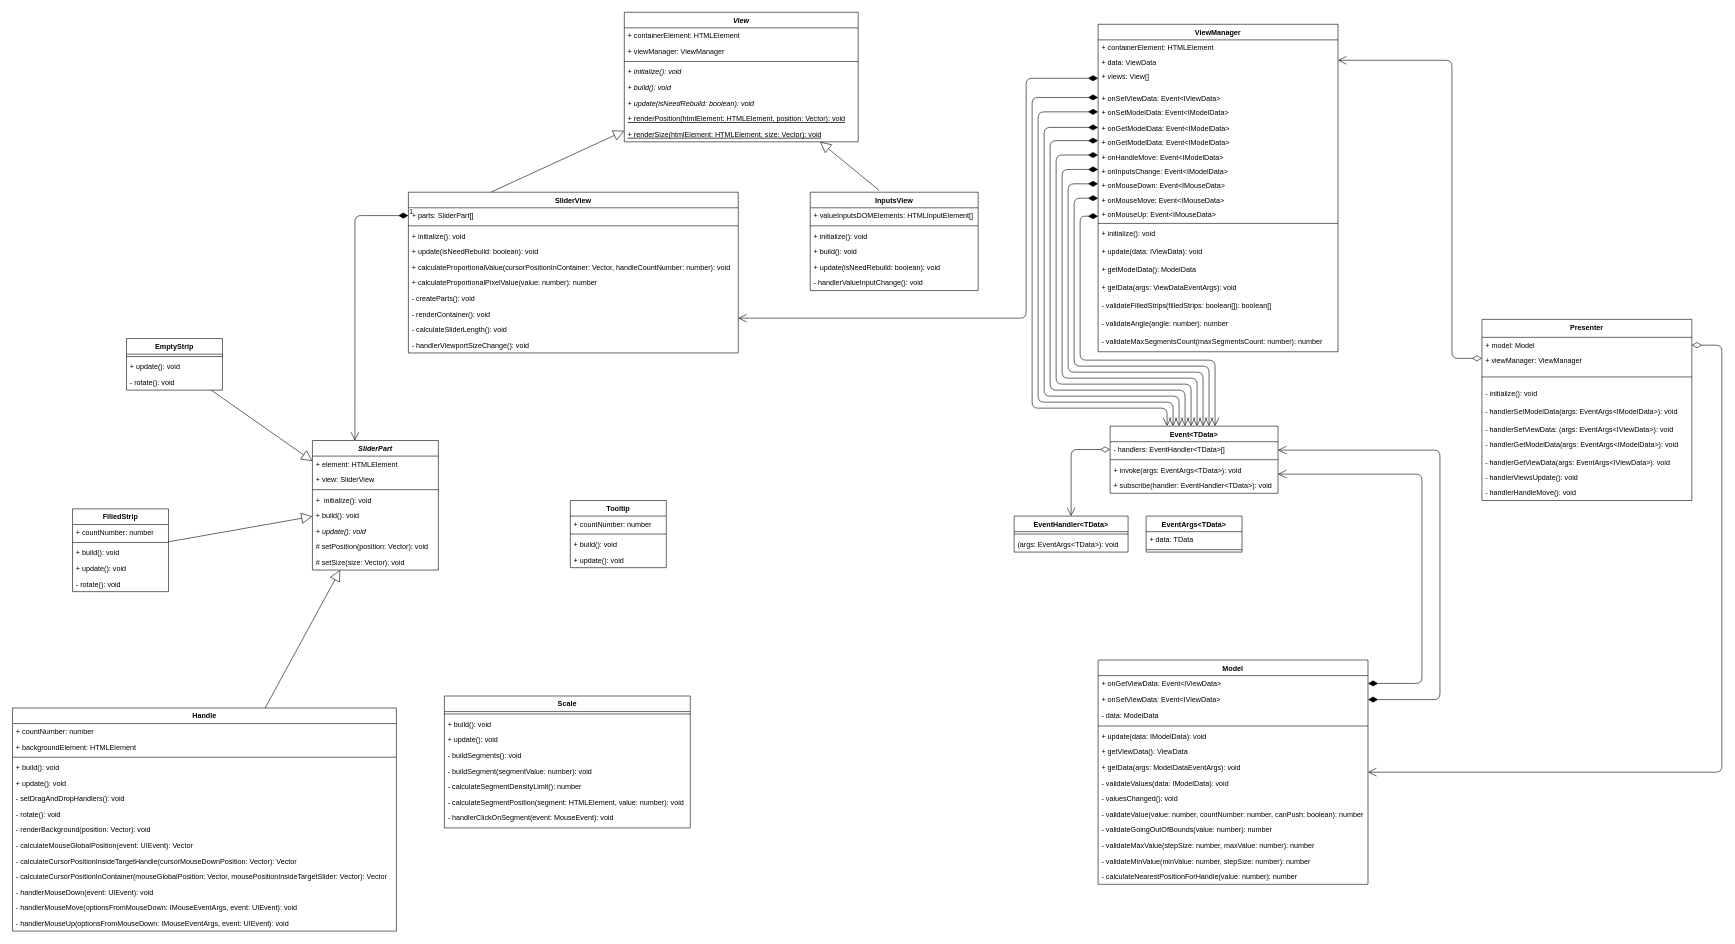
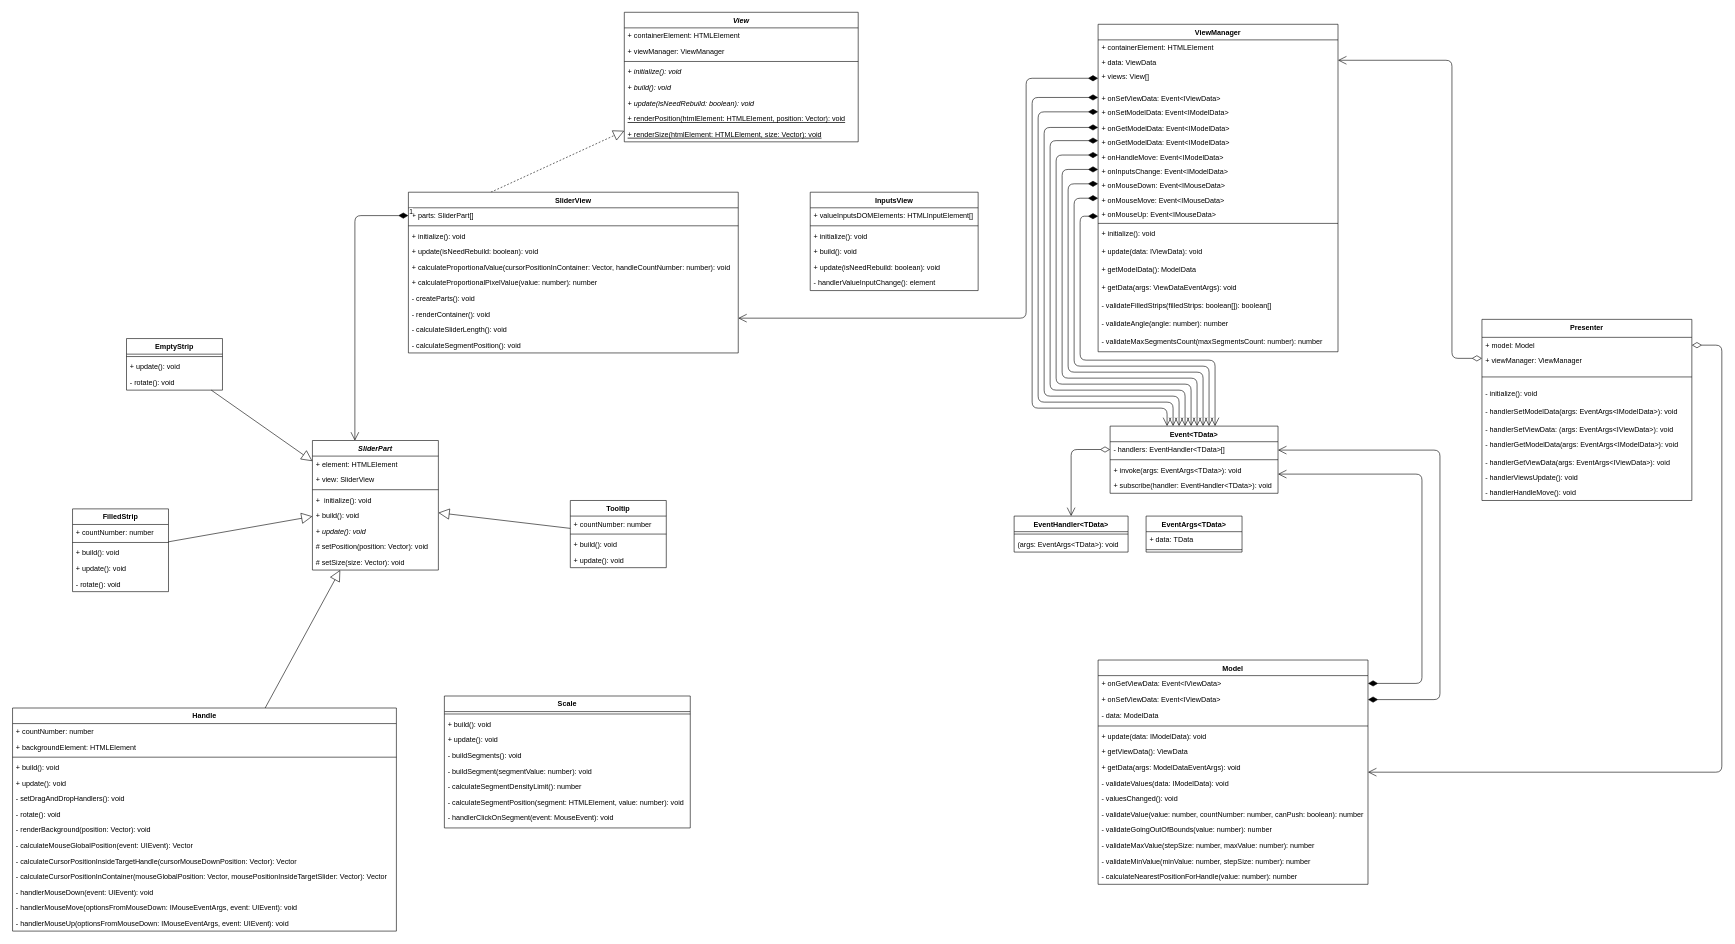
- <mxCell id="25" value="" style="endArrow=block;endSize=16;endFill=0;html=1;exitX=0.25;exitY=0;exitDx=0;exitDy=0;" parent="1" source="26" target="45" edge="1"><mxGeometry width="160" relative="1" as="geometry"><mxPoint x="1020" y="220" as="sourcePoint" /><mxPoint x="1180" y="220" as="targetPoint" /></mxGeometry></mxCell>
+ <mxCell id="25" value="" style="endArrow=block;endSize=16;endFill=0;html=1;exitX=0.25;exitY=0;exitDx=0;exitDy=0;dashed=1;" parent="1" source="26" target="45" edge="1"><mxGeometry width="160" relative="1" as="geometry"><mxPoint x="1020" y="220" as="sourcePoint" /><mxPoint x="1180" y="220" as="targetPoint" /></mxGeometry></mxCell>
- <mxCell id="37" value="" style="endArrow=block;endSize=16;endFill=0;html=1;exitX=0.411;exitY=-0.018;exitDx=0;exitDy=0;exitPerimeter=0;" parent="1" source="38" target="45" edge="1"><mxGeometry width="160" relative="1" as="geometry"><mxPoint x="827.5" y="330" as="sourcePoint" /><mxPoint x="1280" y="195.822" as="targetPoint" /></mxGeometry></mxCell>
- <mxCell id="44" value="- handlerValueInputChange(): void" style="text;strokeColor=none;fillColor=none;align=left;verticalAlign=top;spacingLeft=4;spacingRight=4;overflow=hidden;rotatable=0;points=[[0,0.5],[1,0.5]];portConstraint=eastwest;" parent="38" vertex="1"><mxGeometry y="138" width="280" height="26" as="geometry" /></mxCell>
+ <mxCell id="44" value="- handlerValueInputChange(): element" style="text;strokeColor=none;fillColor=none;align=left;verticalAlign=top;spacingLeft=4;spacingRight=4;overflow=hidden;rotatable=0;points=[[0,0.5],[1,0.5]];portConstraint=eastwest;" parent="38" vertex="1"><mxGeometry y="138" width="280" height="26" as="geometry" /></mxCell>
- <mxCell id="36" value="- handlerViewportSizeChange(): void" style="text;strokeColor=none;fillColor=none;align=left;verticalAlign=top;spacingLeft=4;spacingRight=4;overflow=hidden;rotatable=0;points=[[0,0.5],[1,0.5]];portConstraint=eastwest;" parent="26" vertex="1"><mxGeometry y="242" width="550" height="26" as="geometry" /></mxCell>
+ <mxCell id="36" value="- calculateSegmentPosition(): void" style="text;strokeColor=none;fillColor=none;align=left;verticalAlign=top;spacingLeft=4;spacingRight=4;overflow=hidden;rotatable=0;points=[[0,0.5],[1,0.5]];portConstraint=eastwest;" parent="26" vertex="1"><mxGeometry y="242" width="550" height="26" as="geometry" /></mxCell>
+ <mxCell id="56" value="" style="endArrow=block;endSize=16;endFill=0;html=1;" parent="1" source="126" target="69" edge="1"><mxGeometry width="160" relative="1" as="geometry"><mxPoint x="90" y="1001.12" as="sourcePoint" /><mxPoint x="530" y="853.28" as="targetPoint" /></mxGeometry></mxCell>
